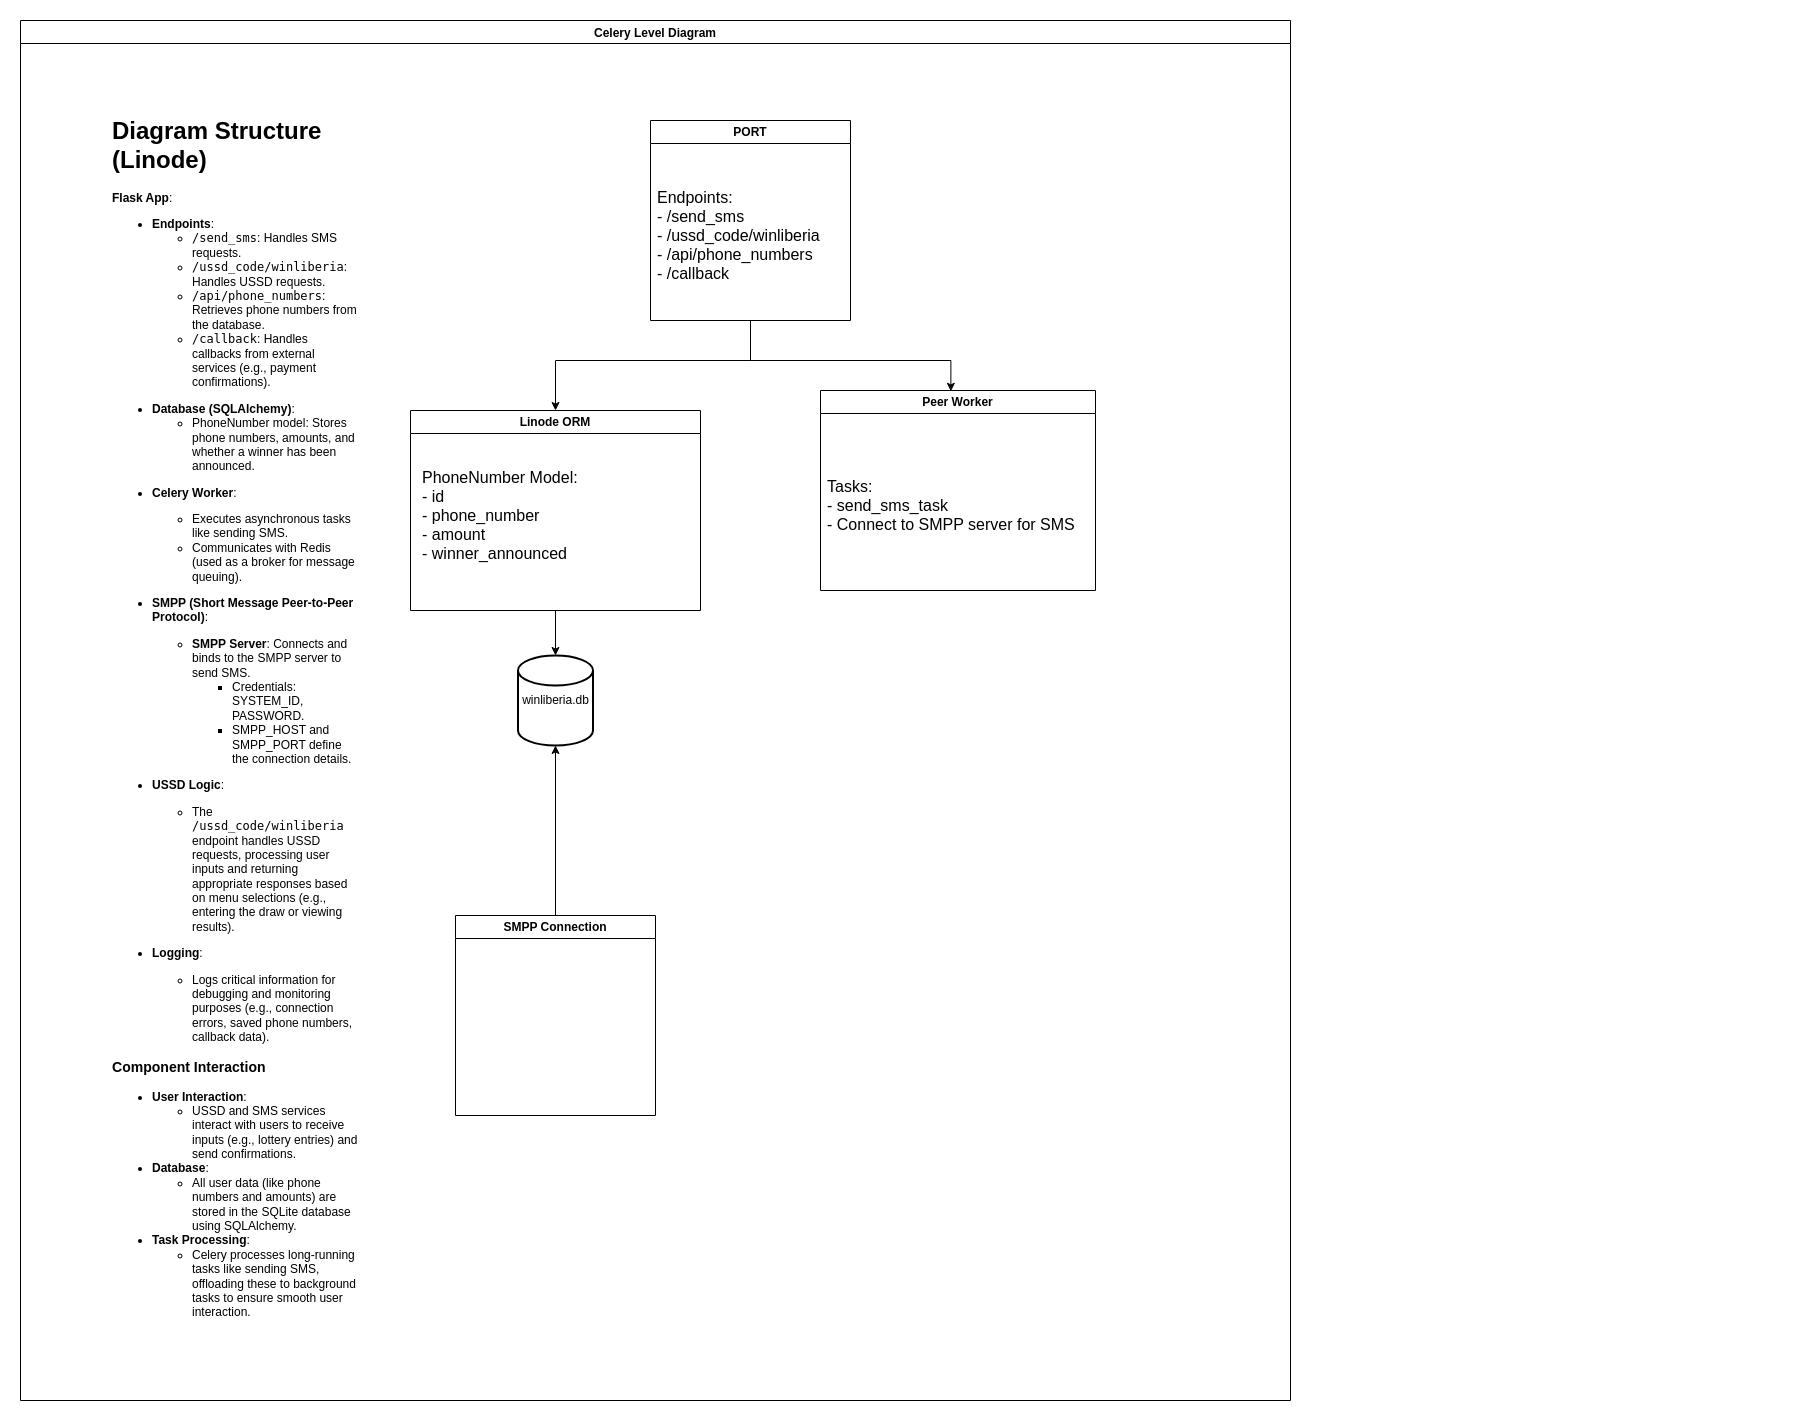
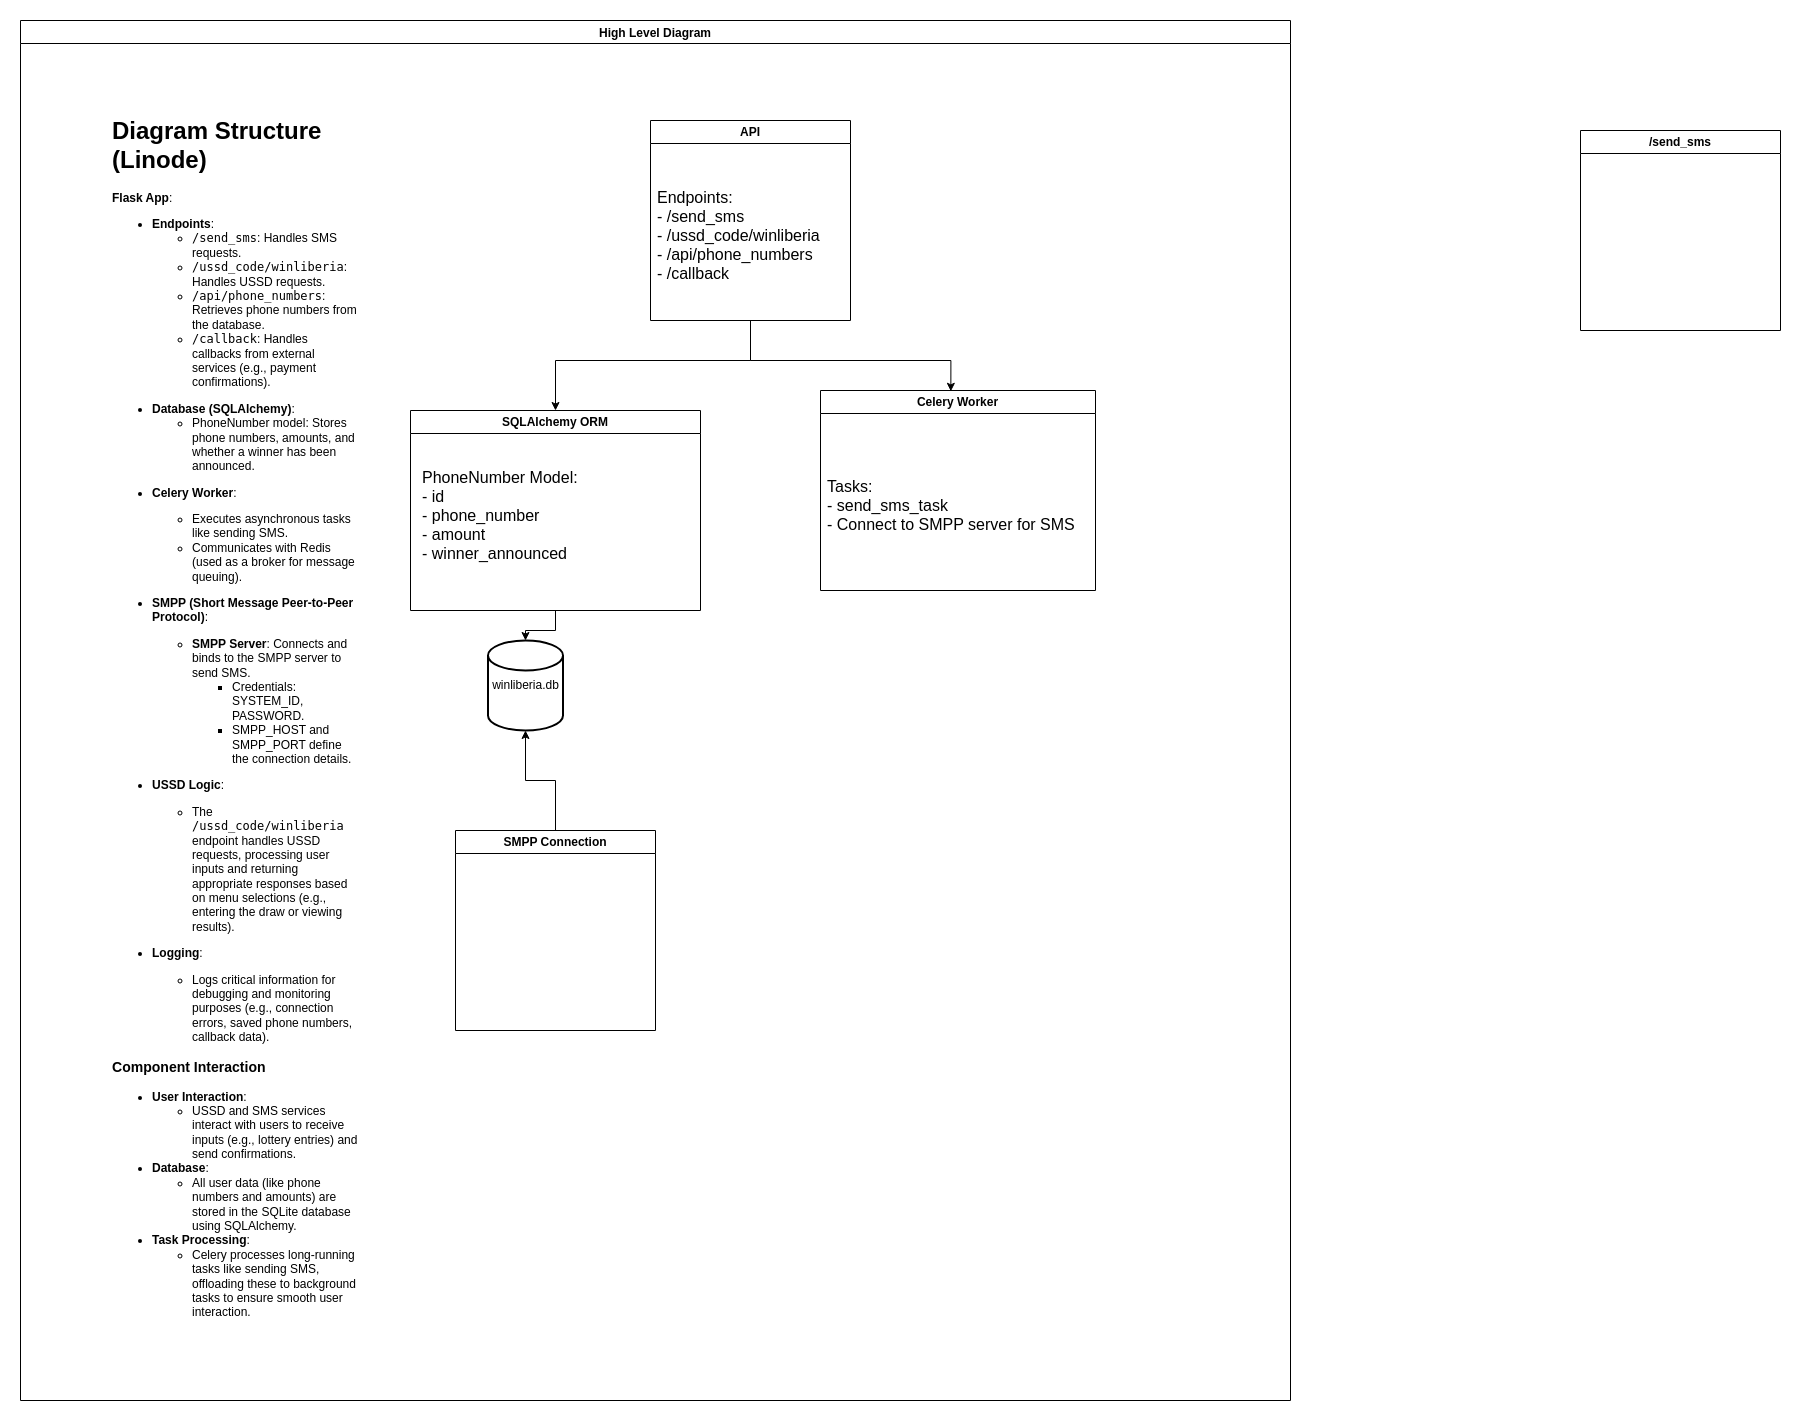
- <mxCell id="15" value="Celery Level Diagram" style="swimlane;" parent="1" vertex="1"><mxGeometry x="20" y="20" width="1270" height="1380" as="geometry" /></mxCell>
+ <mxCell id="15" value="High Level Diagram" style="swimlane;" parent="1" vertex="1"><mxGeometry x="20" y="20" width="1270" height="1380" as="geometry" /></mxCell>
- <mxCell id="4" value="PORT" style="swimlane;whiteSpace=wrap;html=1;" parent="1" vertex="1"><mxGeometry x="650" y="120" width="200" height="200" as="geometry" /></mxCell>
+ <mxCell id="4" value="API" style="swimlane;whiteSpace=wrap;html=1;" parent="1" vertex="1"><mxGeometry x="650" y="120" width="200" height="200" as="geometry" /></mxCell>
+ <mxCell id="16" value="/send_sms" style="swimlane;whiteSpace=wrap;html=1;" parent="1" vertex="1"><mxGeometry x="1580" y="130" width="200" height="200" as="geometry" /></mxCell>
- <mxCell id="6" value="Peer Worker" style="swimlane;whiteSpace=wrap;html=1;" parent="1" vertex="1"><mxGeometry x="820" y="390" width="275" height="200" as="geometry" /></mxCell>
+ <mxCell id="6" value="Celery Worker" style="swimlane;whiteSpace=wrap;html=1;" parent="1" vertex="1"><mxGeometry x="820" y="390" width="275" height="200" as="geometry" /></mxCell>
- <mxCell id="9" value="Linode ORM " style="swimlane;whiteSpace=wrap;html=1;" parent="1" vertex="1"><mxGeometry x="410" y="410" width="290" height="200" as="geometry" /></mxCell>
+ <mxCell id="9" value="SQLAlchemy ORM " style="swimlane;whiteSpace=wrap;html=1;" parent="1" vertex="1"><mxGeometry x="410" y="410" width="290" height="200" as="geometry" /></mxCell>
- <mxCell id="11" value="winliberia.db" style="strokeWidth=2;html=1;shape=mxgraph.flowchart.database;whiteSpace=wrap;" parent="1" vertex="1"><mxGeometry x="517.5" y="655" width="75" height="90" as="geometry" /></mxCell>
+ <mxCell id="11" value="winliberia.db" style="strokeWidth=2;html=1;shape=mxgraph.flowchart.database;whiteSpace=wrap;" parent="1" vertex="1"><mxGeometry x="487.5" y="640" width="75" height="90" as="geometry" /></mxCell>
- <mxCell id="13" value="SMPP Connection" style="swimlane;whiteSpace=wrap;html=1;" parent="1" vertex="1"><mxGeometry x="455" y="915" width="200" height="200" as="geometry" /></mxCell>
+ <mxCell id="13" value="SMPP Connection" style="swimlane;whiteSpace=wrap;html=1;" parent="1" vertex="1"><mxGeometry x="455" y="830" width="200" height="200" as="geometry" /></mxCell>
